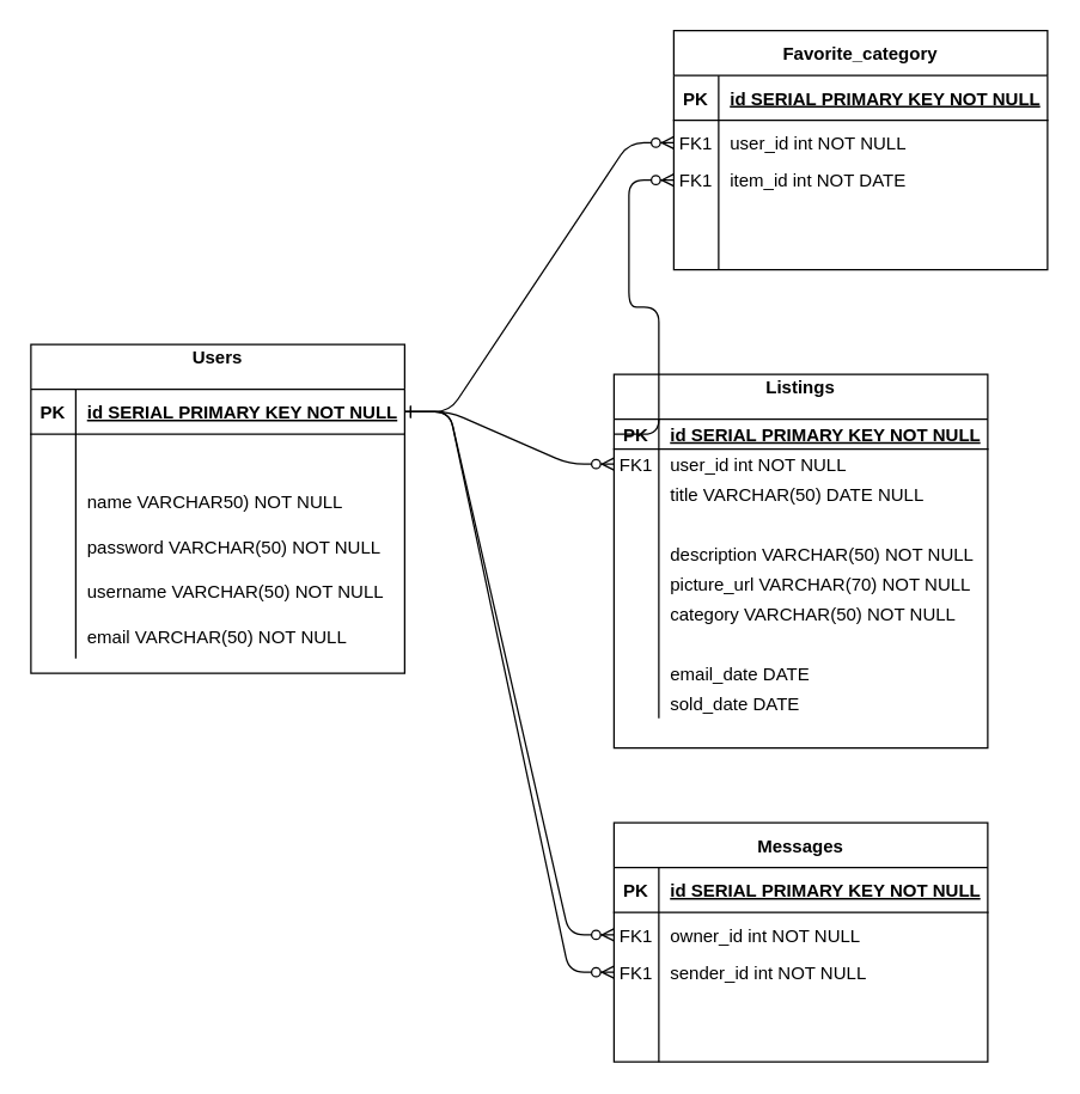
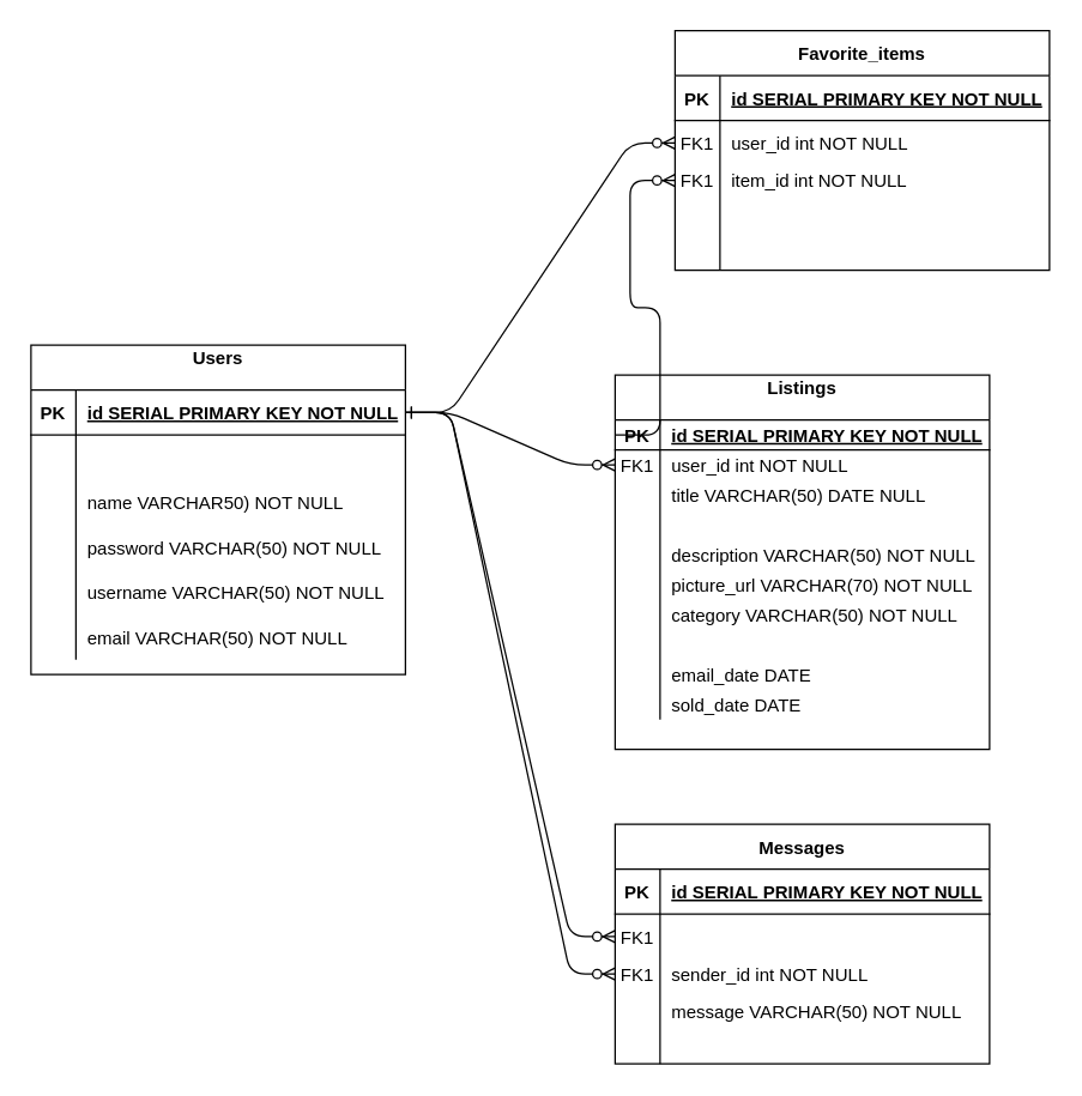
- <mxCell id="68" value="Favorite_category" style="shape=table;startSize=30;container=1;collapsible=1;childLayout=tableLayout;fixedRows=1;rowLines=0;fontStyle=1;align=center;resizeLast=1;" vertex="1" parent="1"><mxGeometry x="450" y="20" width="250" height="160" as="geometry" /></mxCell>
+ <mxCell id="68" value="Favorite_items" style="shape=table;startSize=30;container=1;collapsible=1;childLayout=tableLayout;fixedRows=1;rowLines=0;fontStyle=1;align=center;resizeLast=1;" vertex="1" parent="1"><mxGeometry x="450" y="20" width="250" height="160" as="geometry" /></mxCell>
- <mxCell id="77" value="item_id int NOT DATE" style="shape=partialRectangle;overflow=hidden;connectable=0;fillColor=none;top=0;left=0;bottom=0;right=0;align=left;spacingLeft=6;" vertex="1" parent="75"><mxGeometry x="30" width="220" height="20" as="geometry" /></mxCell>
+ <mxCell id="77" value="item_id int NOT NULL" style="shape=partialRectangle;overflow=hidden;connectable=0;fillColor=none;top=0;left=0;bottom=0;right=0;align=left;spacingLeft=6;" vertex="1" parent="75"><mxGeometry x="30" width="220" height="20" as="geometry" /></mxCell>
- <mxCell id="10" value="owner_id int NOT NULL" style="shape=partialRectangle;overflow=hidden;connectable=0;fillColor=none;top=0;left=0;bottom=0;right=0;align=left;spacingLeft=6;" parent="8" vertex="1"><mxGeometry x="30" width="220" height="30" as="geometry" /></mxCell>
+ <mxCell id="16" value="message VARCHAR(50) NOT NULL" style="shape=partialRectangle;overflow=hidden;connectable=0;fillColor=none;top=0;left=0;bottom=0;right=0;align=left;spacingLeft=6;" vertex="1" parent="14"><mxGeometry x="30" width="220" height="30" as="geometry" /></mxCell>
